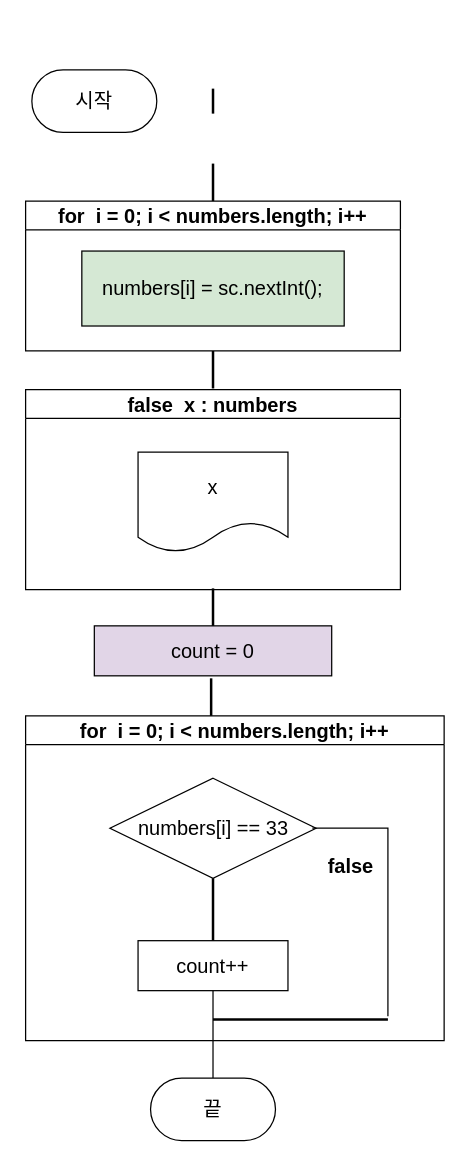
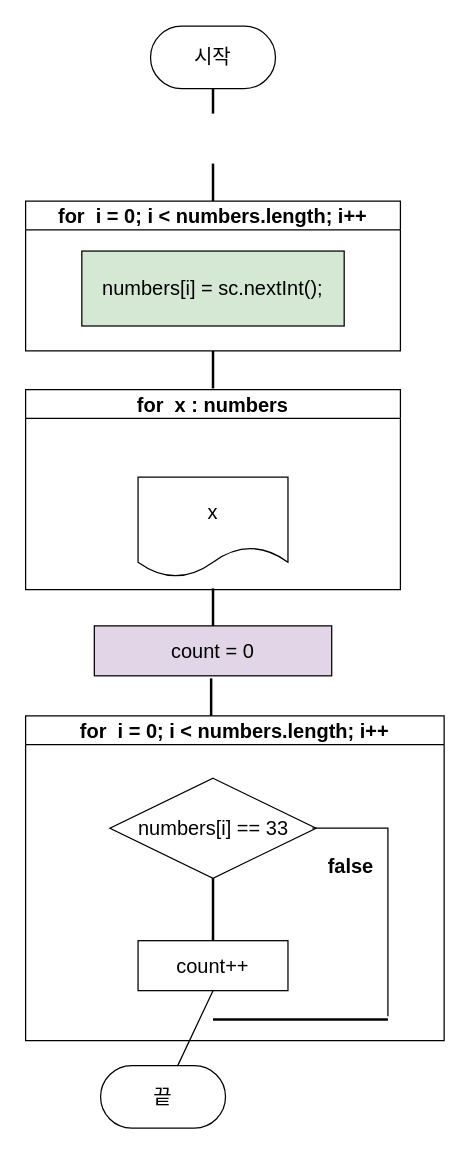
- <mxCell id="2" value="시작" style="rounded=1;whiteSpace=wrap;html=1;fontSize=16;arcSize=50;" vertex="1" parent="1"><mxGeometry x="25" y="55" width="100" height="50" as="geometry" /></mxCell>
+ <mxCell id="2" value="시작" style="rounded=1;whiteSpace=wrap;html=1;fontSize=16;arcSize=50;" vertex="1" parent="1"><mxGeometry x="120" y="20" width="100" height="50" as="geometry" /></mxCell>
- <mxCell id="5" value="false&amp;nbsp; x : numbers" style="swimlane;whiteSpace=wrap;html=1;fontSize=16;" vertex="1" parent="1"><mxGeometry x="20" y="311" width="300" height="160" as="geometry" /></mxCell>
+ <mxCell id="5" value="for&amp;nbsp; x : numbers" style="swimlane;whiteSpace=wrap;html=1;fontSize=16;" vertex="1" parent="1"><mxGeometry x="20" y="311" width="300" height="160" as="geometry" /></mxCell>
- <mxCell id="6" value="x" style="shape=document;whiteSpace=wrap;html=1;boundedLbl=1;fontSize=16;" vertex="1" parent="5"><mxGeometry x="90" y="50" width="120" height="80" as="geometry" /></mxCell>
+ <mxCell id="6" value="x" style="shape=document;whiteSpace=wrap;html=1;boundedLbl=1;fontSize=16;" vertex="1" parent="5"><mxGeometry x="90" y="70" width="120" height="80" as="geometry" /></mxCell>
- <mxCell id="15" value="끝" style="rounded=1;whiteSpace=wrap;html=1;fontSize=16;arcSize=50;" vertex="1" parent="1"><mxGeometry x="120" y="862" width="100" height="50" as="geometry" /></mxCell>
+ <mxCell id="15" value="끝" style="rounded=1;whiteSpace=wrap;html=1;fontSize=16;arcSize=50;" vertex="1" parent="1"><mxGeometry x="80" y="852" width="100" height="50" as="geometry" /></mxCell>
